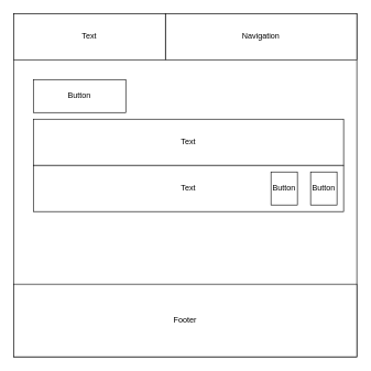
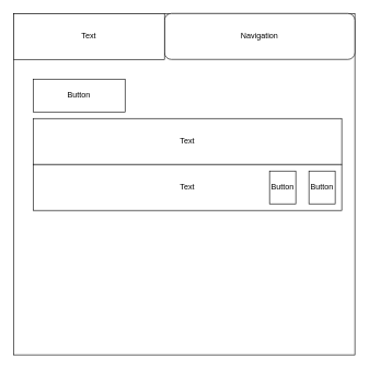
- <mxCell id="3" value="Navigation" style="rounded=0;whiteSpace=wrap;html=1;" vertex="1" parent="1"><mxGeometry x="250" y="20" width="290" height="70" as="geometry" /></mxCell>
+ <mxCell id="3" value="Navigation" style="whiteSpace=wrap;html=1;rounded=1;" vertex="1" parent="1"><mxGeometry x="250" y="20" width="290" height="70" as="geometry" /></mxCell>
- <mxCell id="5" value="Footer" style="rounded=0;whiteSpace=wrap;html=1;" vertex="1" parent="1"><mxGeometry x="20" y="430" width="520" height="110" as="geometry" /></mxCell>
